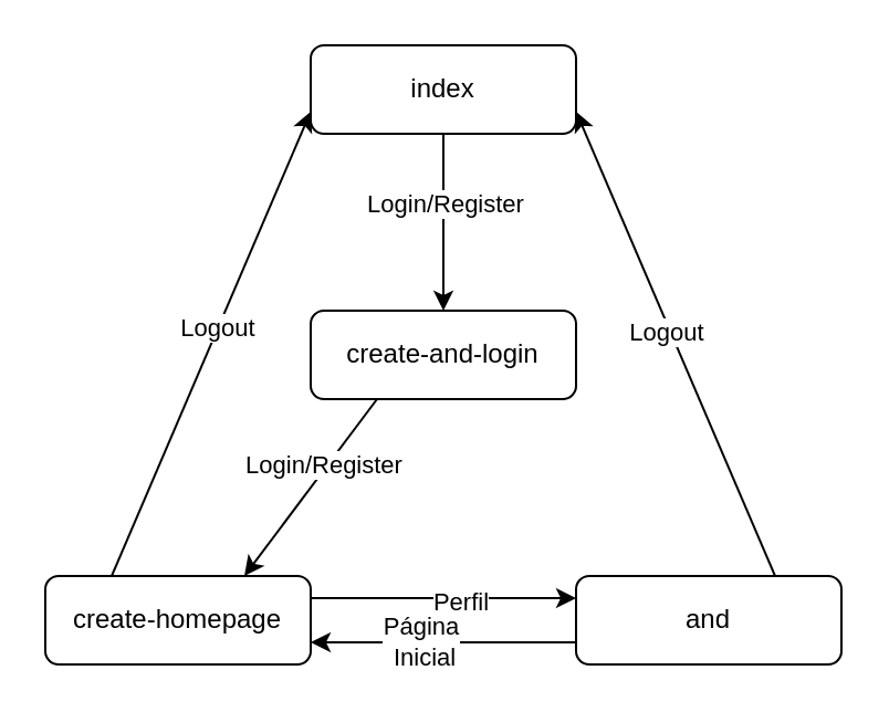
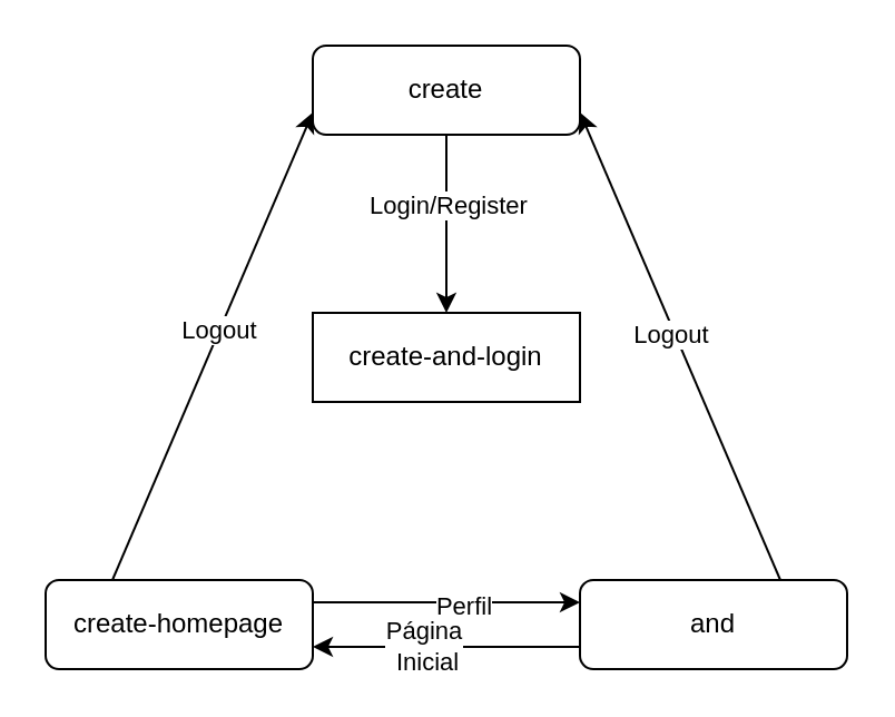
- <mxCell id="2" value="index" style="rounded=1;whiteSpace=wrap;html=1;" vertex="1" parent="1"><mxGeometry x="140" y="20" width="120" height="40" as="geometry" /></mxCell>
+ <mxCell id="2" value="create" style="rounded=1;whiteSpace=wrap;html=1;" vertex="1" parent="1"><mxGeometry x="140" y="20" width="120" height="40" as="geometry" /></mxCell>
- <mxCell id="3" value="create-and-login" style="rounded=1;whiteSpace=wrap;html=1;" vertex="1" parent="1"><mxGeometry x="140" y="140" width="120" height="40" as="geometry" /></mxCell>
+ <mxCell id="3" value="create-and-login" style="whiteSpace=wrap;html=1;rounded=0;" vertex="1" parent="1"><mxGeometry x="140" y="140" width="120" height="40" as="geometry" /></mxCell>
- <mxCell id="8" value="" style="endArrow=classic;html=1;rounded=0;exitX=0.25;exitY=1;exitDx=0;exitDy=0;entryX=0.75;entryY=0;entryDx=0;entryDy=0;" edge="1" parent="1" source="3" target="4"><mxGeometry width="50" height="50" relative="1" as="geometry"><mxPoint x="230" y="250" as="sourcePoint" /><mxPoint x="280" y="200" as="targetPoint" /></mxGeometry></mxCell>
- <mxCell id="9" value="Login/Register" style="edgeLabel;html=1;align=center;verticalAlign=middle;resizable=0;points=[];" vertex="1" connectable="0" parent="8"><mxGeometry x="-0.233" y="-2" relative="1" as="geometry"><mxPoint as="offset" /></mxGeometry></mxCell>
